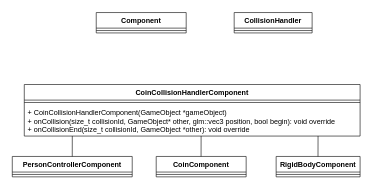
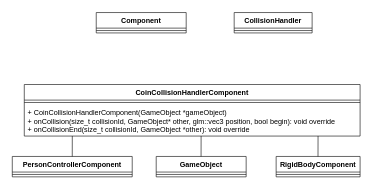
- <mxCell id="9" value="CoinComponent" style="swimlane;fontStyle=1;align=center;verticalAlign=top;childLayout=stackLayout;horizontal=1;startSize=26;horizontalStack=0;resizeParent=1;resizeParentMax=0;resizeLast=0;collapsible=1;marginBottom=0;" parent="1" vertex="1"><mxGeometry x="260" y="260" width="150" height="34" as="geometry" /></mxCell>
+ <mxCell id="9" value="GameObject" style="swimlane;fontStyle=1;align=center;verticalAlign=top;childLayout=stackLayout;horizontal=1;startSize=26;horizontalStack=0;resizeParent=1;resizeParentMax=0;resizeLast=0;collapsible=1;marginBottom=0;" parent="1" vertex="1"><mxGeometry x="260" y="260" width="150" height="34" as="geometry" /></mxCell>
